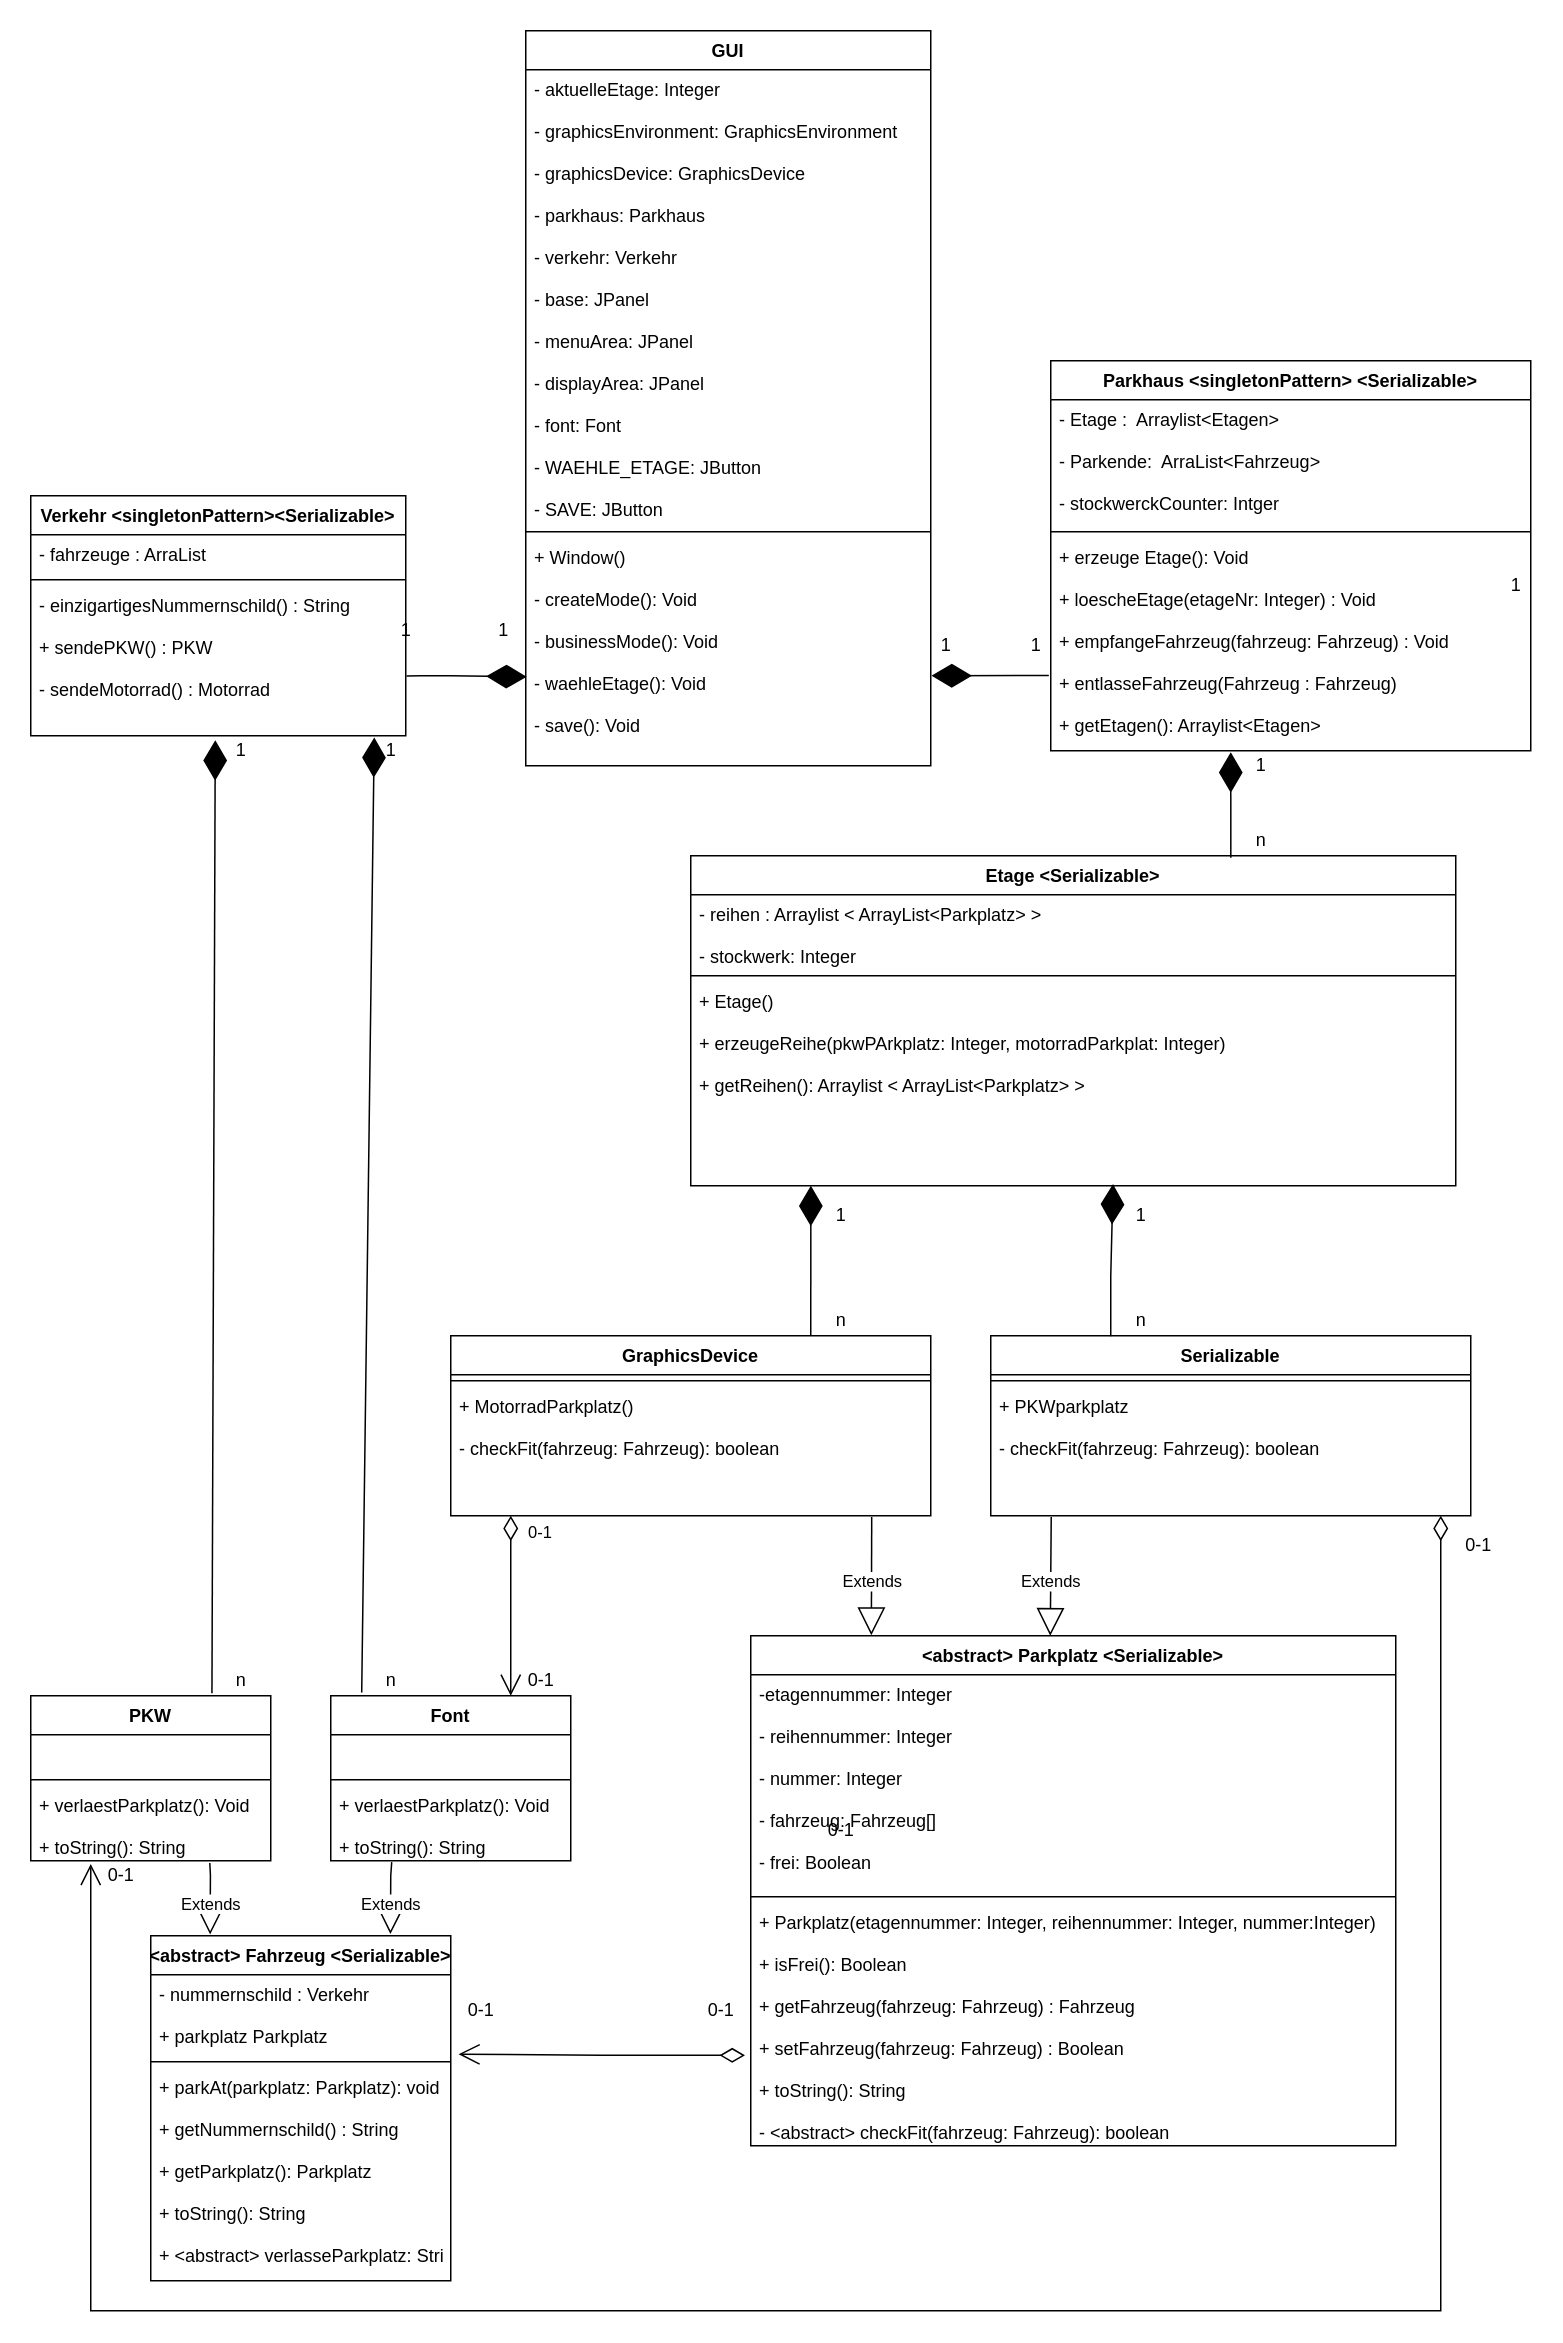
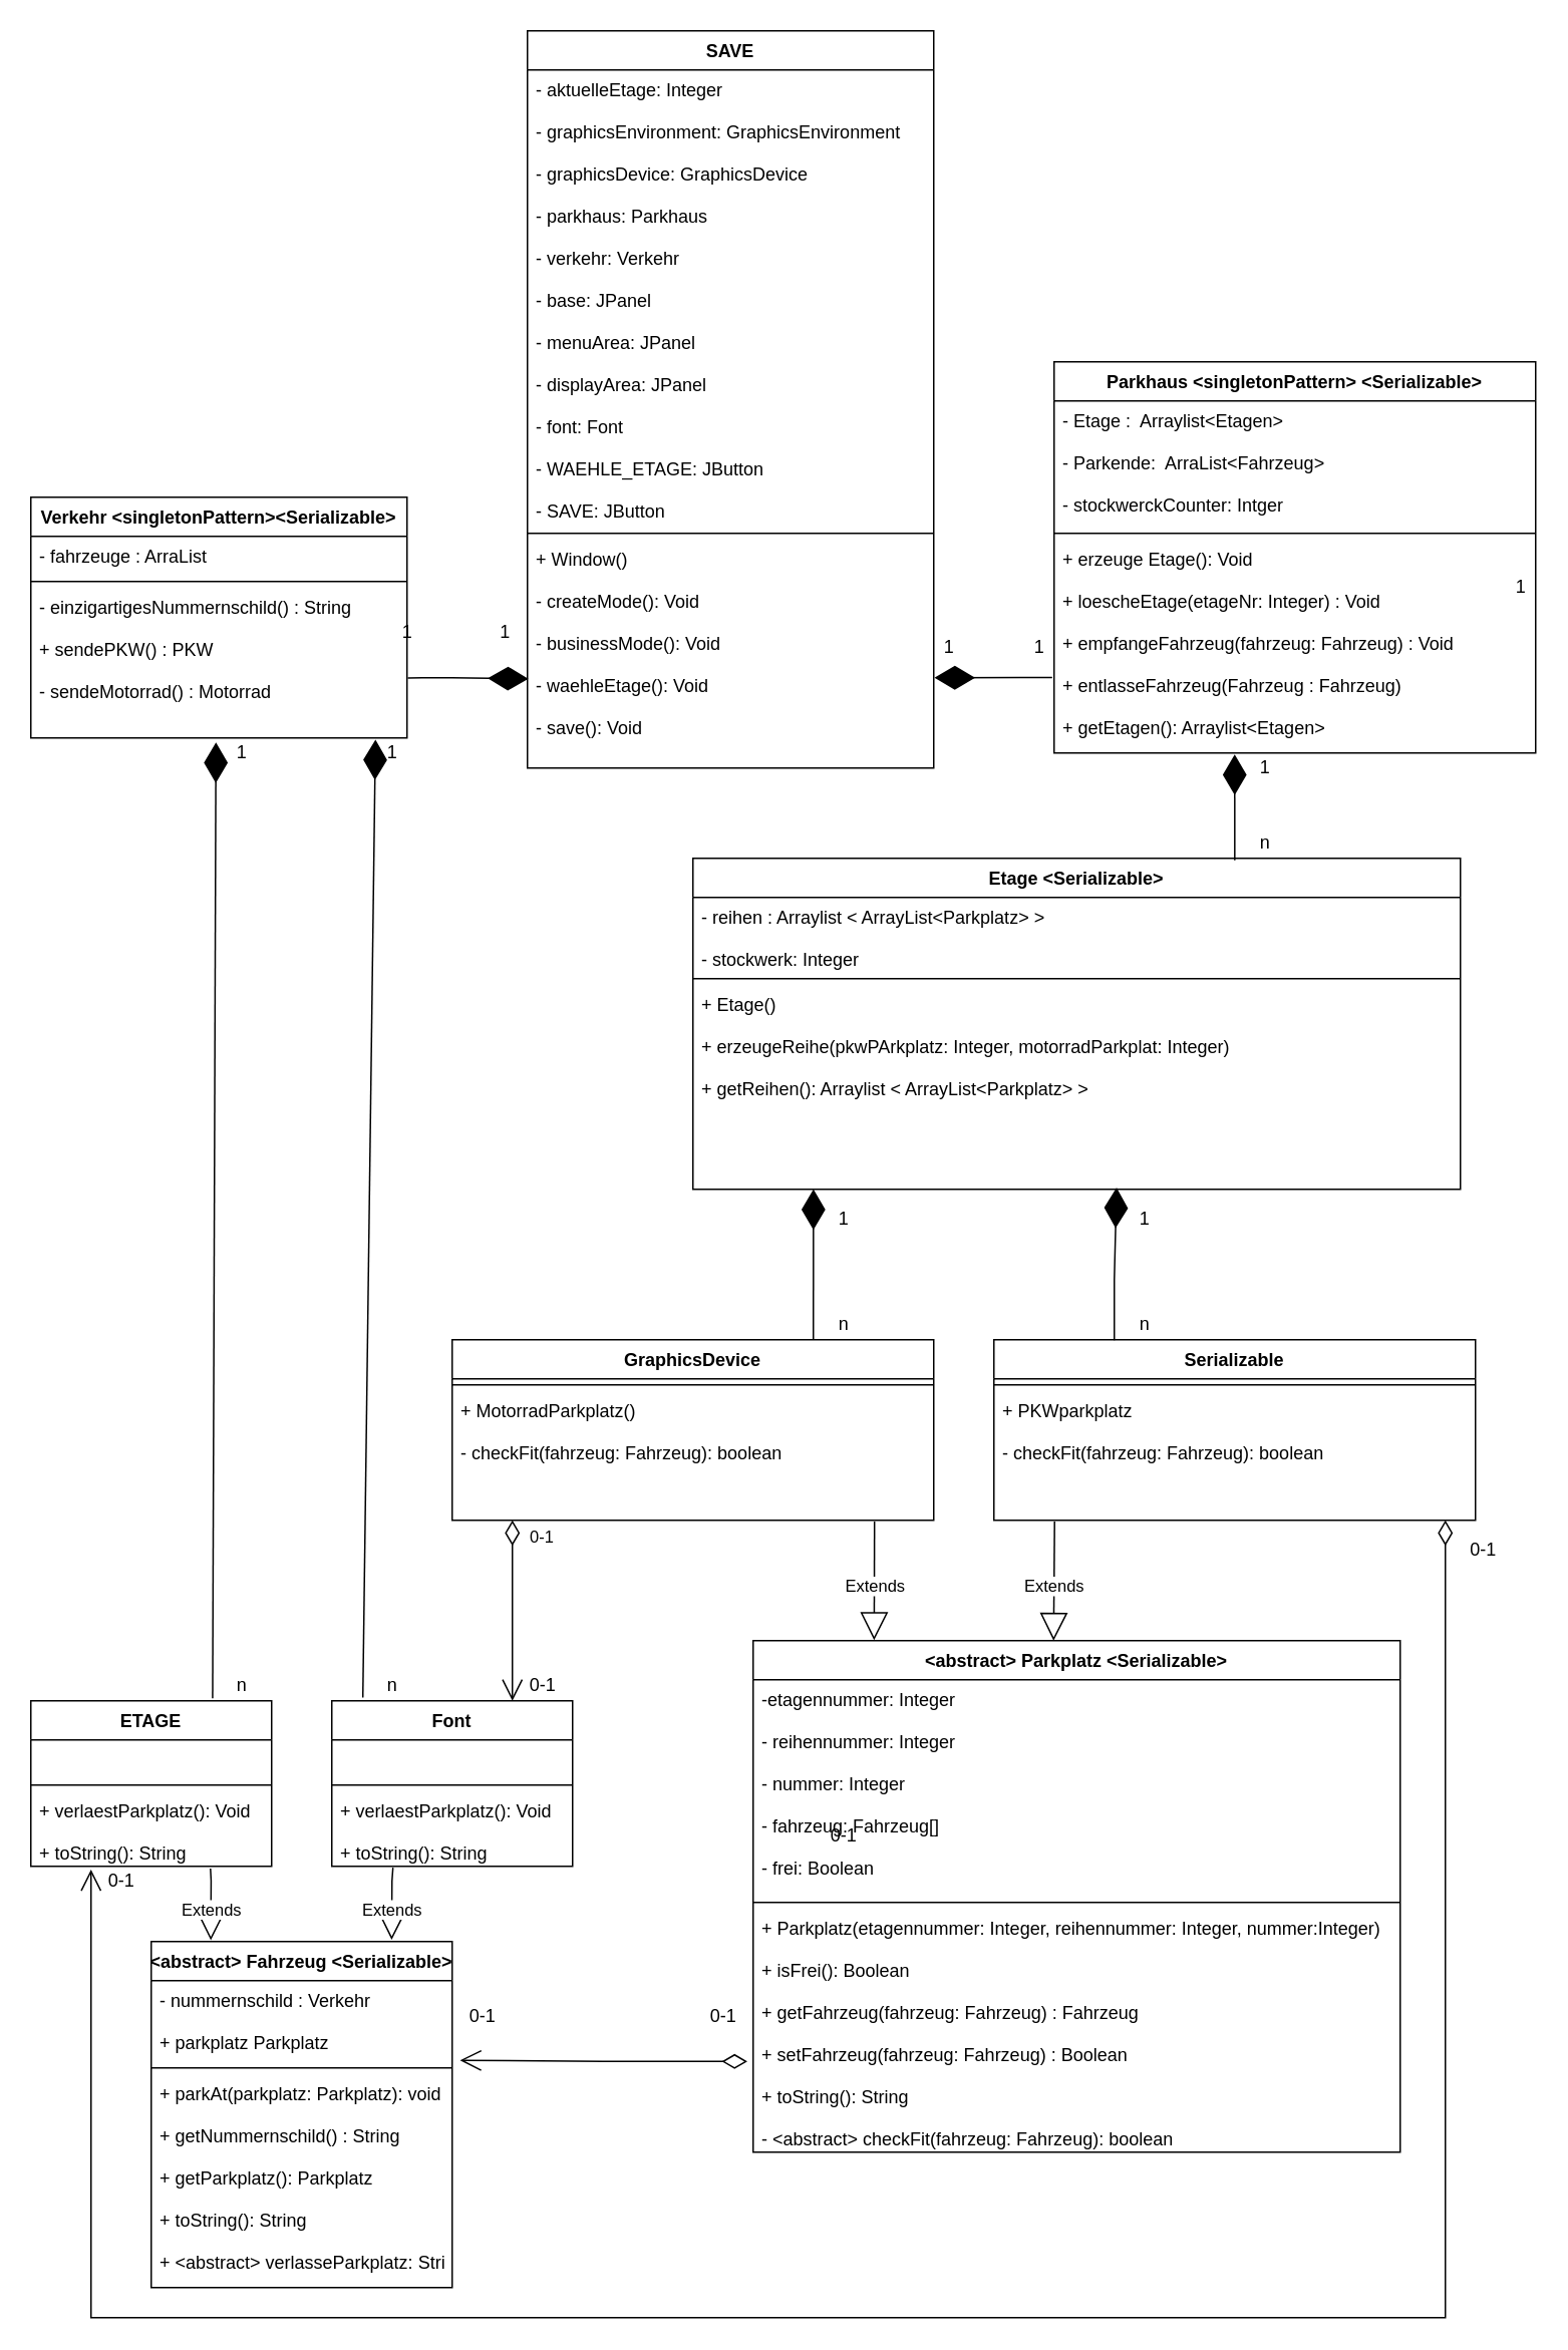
- <mxCell id="60" value="GUI" style="swimlane;fontStyle=1;align=center;verticalAlign=top;childLayout=stackLayout;horizontal=1;startSize=26;horizontalStack=0;resizeParent=1;resizeParentMax=0;resizeLast=0;collapsible=1;marginBottom=0;" parent="1" vertex="1"><mxGeometry x="350" y="20" width="270" height="490" as="geometry" /></mxCell>
+ <mxCell id="60" value="SAVE" style="swimlane;fontStyle=1;align=center;verticalAlign=top;childLayout=stackLayout;horizontal=1;startSize=26;horizontalStack=0;resizeParent=1;resizeParentMax=0;resizeLast=0;collapsible=1;marginBottom=0;" parent="1" vertex="1"><mxGeometry x="350" y="20" width="270" height="490" as="geometry" /></mxCell>
- <mxCell id="32" value="PKW" style="swimlane;fontStyle=1;align=center;verticalAlign=top;childLayout=stackLayout;horizontal=1;startSize=26;horizontalStack=0;resizeParent=1;resizeParentMax=0;resizeLast=0;collapsible=1;marginBottom=0;" parent="1" vertex="1"><mxGeometry x="20" y="1130" width="160" height="110" as="geometry" /></mxCell>
+ <mxCell id="32" value="ETAGE" style="swimlane;fontStyle=1;align=center;verticalAlign=top;childLayout=stackLayout;horizontal=1;startSize=26;horizontalStack=0;resizeParent=1;resizeParentMax=0;resizeLast=0;collapsible=1;marginBottom=0;" parent="1" vertex="1"><mxGeometry x="20" y="1130" width="160" height="110" as="geometry" /></mxCell>
